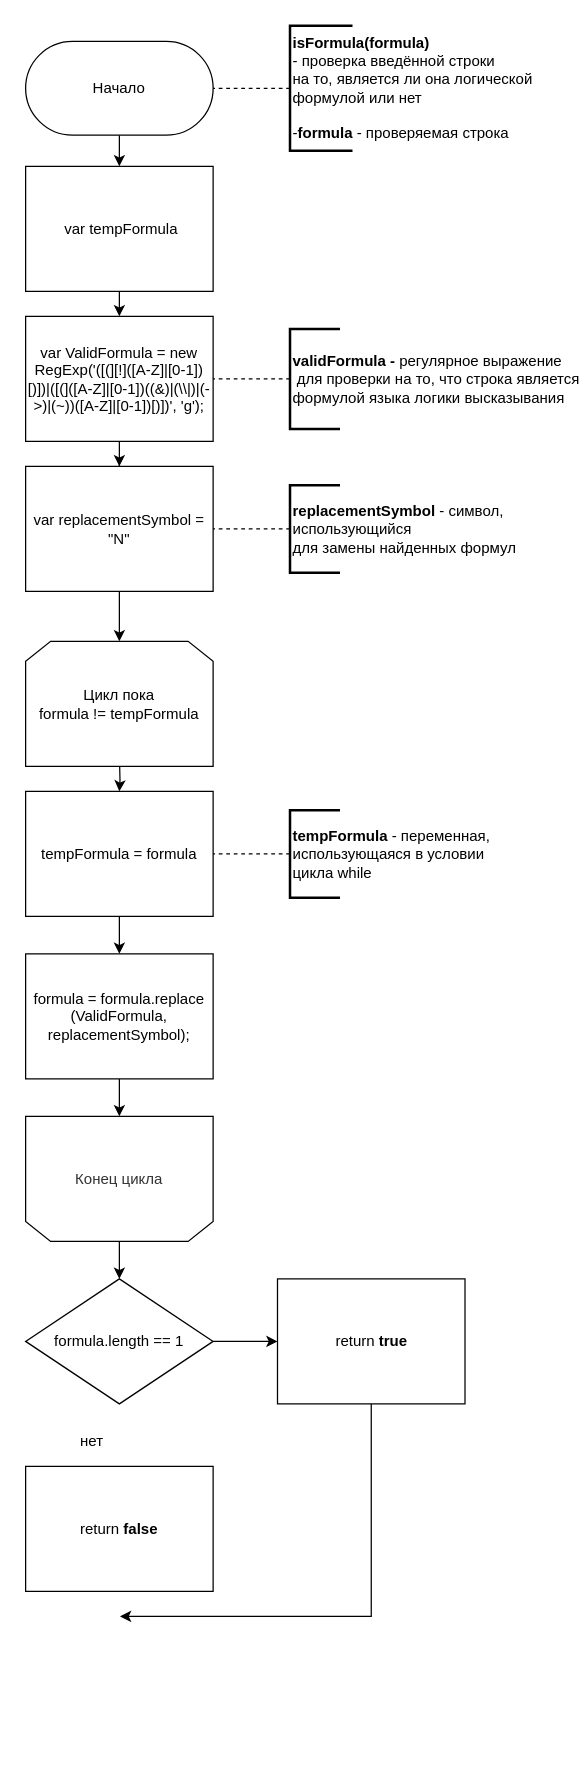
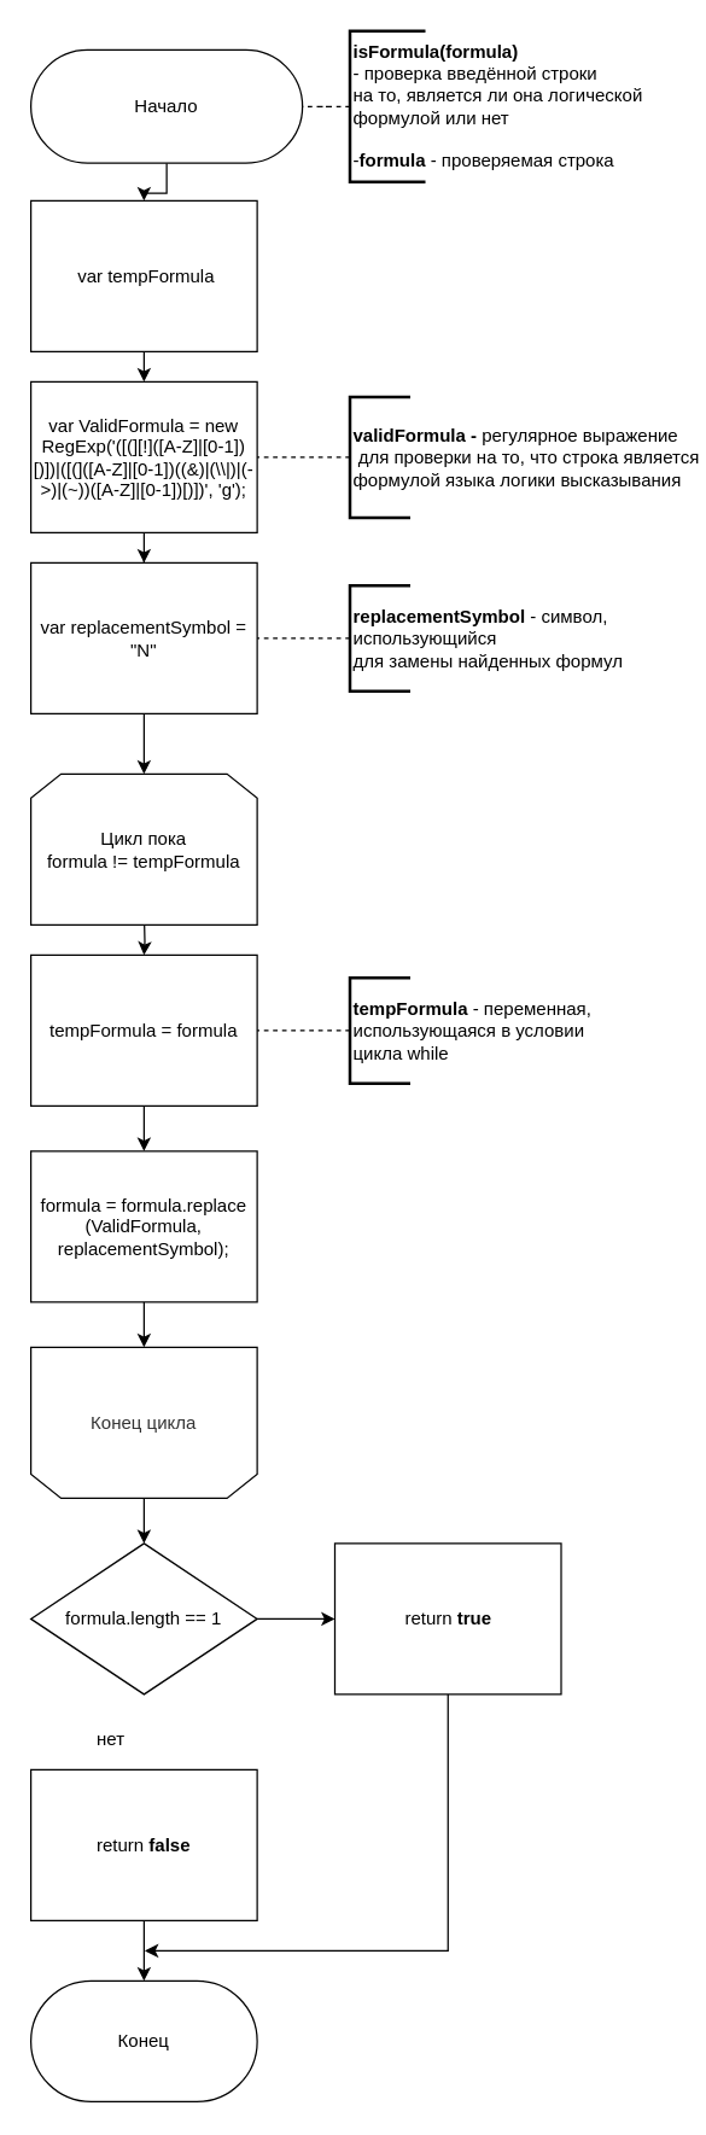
- <mxCell id="10" value="Начало&lt;br&gt;" style="whiteSpace=wrap;html=1;rounded=1;arcSize=50;align=center;verticalAlign=middle;container=1;recursiveResize=0;strokeWidth=1;autosize=1;spacing=4;treeFolding=1;" parent="1" vertex="1"><mxGeometry x="20" y="32.5" width="150" height="75" as="geometry" /></mxCell>
+ <mxCell id="10" value="Начало&lt;br&gt;" style="whiteSpace=wrap;html=1;rounded=1;arcSize=50;align=center;verticalAlign=middle;container=1;recursiveResize=0;strokeWidth=1;autosize=1;spacing=4;treeFolding=1;" parent="1" vertex="1"><mxGeometry x="20" y="32.5" width="180" height="75" as="geometry" /></mxCell>
+ <mxCell id="28" style="edgeStyle=orthogonalEdgeStyle;rounded=0;orthogonalLoop=1;jettySize=auto;html=1;" edge="1" parent="1" source="29" target="26"><mxGeometry relative="1" as="geometry" /></mxCell>
+ <mxCell id="26" value="Конец&lt;br&gt;" style="whiteSpace=wrap;html=1;rounded=1;arcSize=50;align=center;verticalAlign=middle;container=1;recursiveResize=0;strokeWidth=1;autosize=1;spacing=4;treeFolding=1;aspect=fixed;" parent="1" vertex="1"><mxGeometry x="20" y="1312.5" width="150" height="80" as="geometry" /></mxCell>
